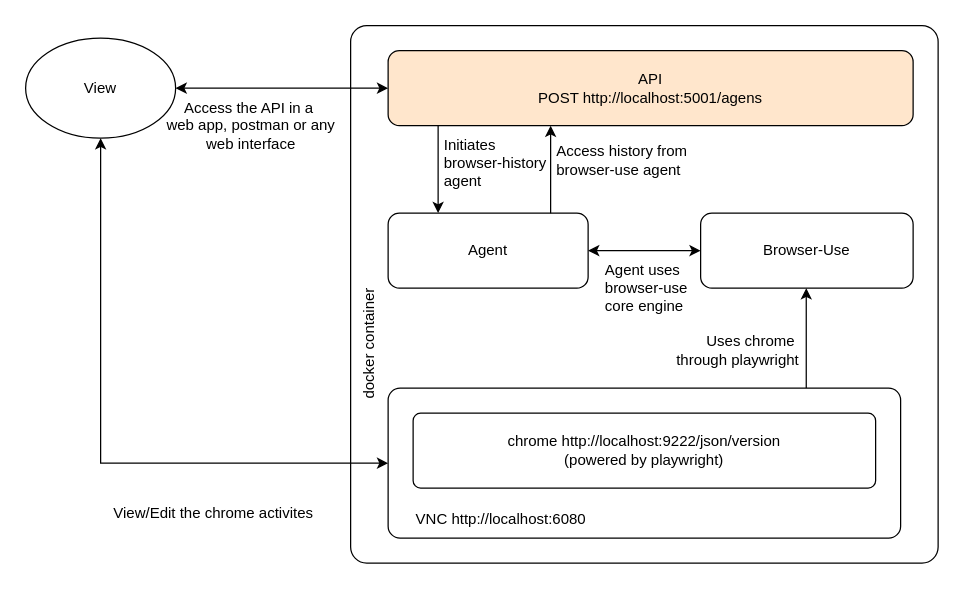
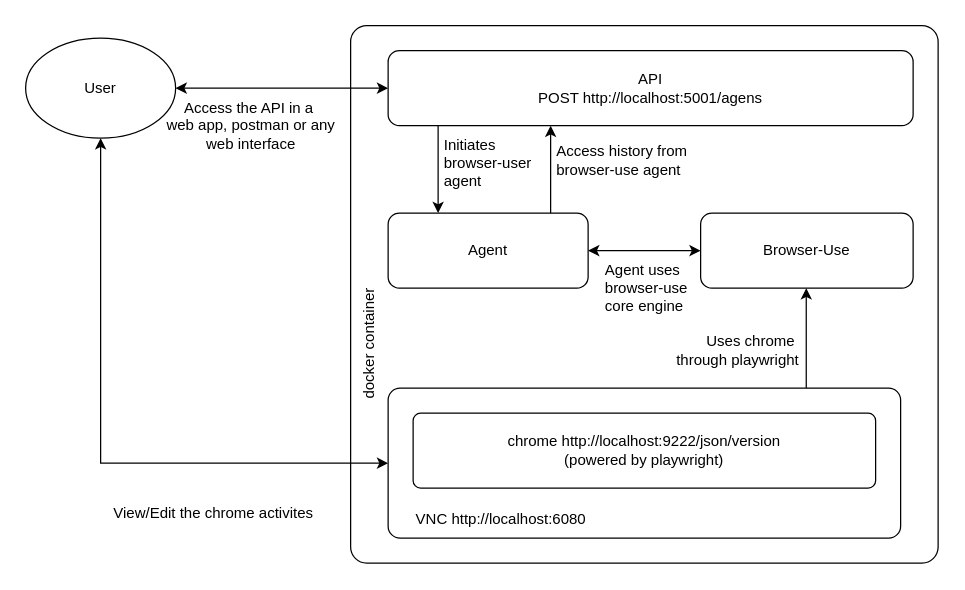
- <mxCell id="3" value="View" style="ellipse;whiteSpace=wrap;html=1;" vertex="1" parent="1"><mxGeometry x="20" y="30" width="120" height="80" as="geometry" /></mxCell>
+ <mxCell id="3" value="User" style="ellipse;whiteSpace=wrap;html=1;" vertex="1" parent="1"><mxGeometry x="20" y="30" width="120" height="80" as="geometry" /></mxCell>
- <mxCell id="4" value="API&lt;div&gt;POST http://localhost:5001/agens&lt;/div&gt;" style="rounded=1;whiteSpace=wrap;html=1;fillColor=#ffe6cc;" vertex="1" parent="1"><mxGeometry x="310" y="40" width="420" height="60" as="geometry" /></mxCell>
+ <mxCell id="4" value="API&lt;div&gt;POST http://localhost:5001/agens&lt;/div&gt;" style="rounded=1;whiteSpace=wrap;html=1;" vertex="1" parent="1"><mxGeometry x="310" y="40" width="420" height="60" as="geometry" /></mxCell>
- <mxCell id="19" value="Initiates&amp;nbsp;&lt;div&gt;browser-history&amp;nbsp;&lt;/div&gt;&lt;div&gt;agent&lt;/div&gt;" style="text;html=1;align=left;verticalAlign=middle;resizable=0;points=[];autosize=1;strokeColor=none;fillColor=none;" vertex="1" parent="1"><mxGeometry x="353" y="100" width="100" height="60" as="geometry" /></mxCell>
+ <mxCell id="19" value="Initiates&amp;nbsp;&lt;div&gt;browser-user&amp;nbsp;&lt;/div&gt;&lt;div&gt;agent&lt;/div&gt;" style="text;html=1;align=left;verticalAlign=middle;resizable=0;points=[];autosize=1;strokeColor=none;fillColor=none;" vertex="1" parent="1"><mxGeometry x="353" y="100" width="100" height="60" as="geometry" /></mxCell>
